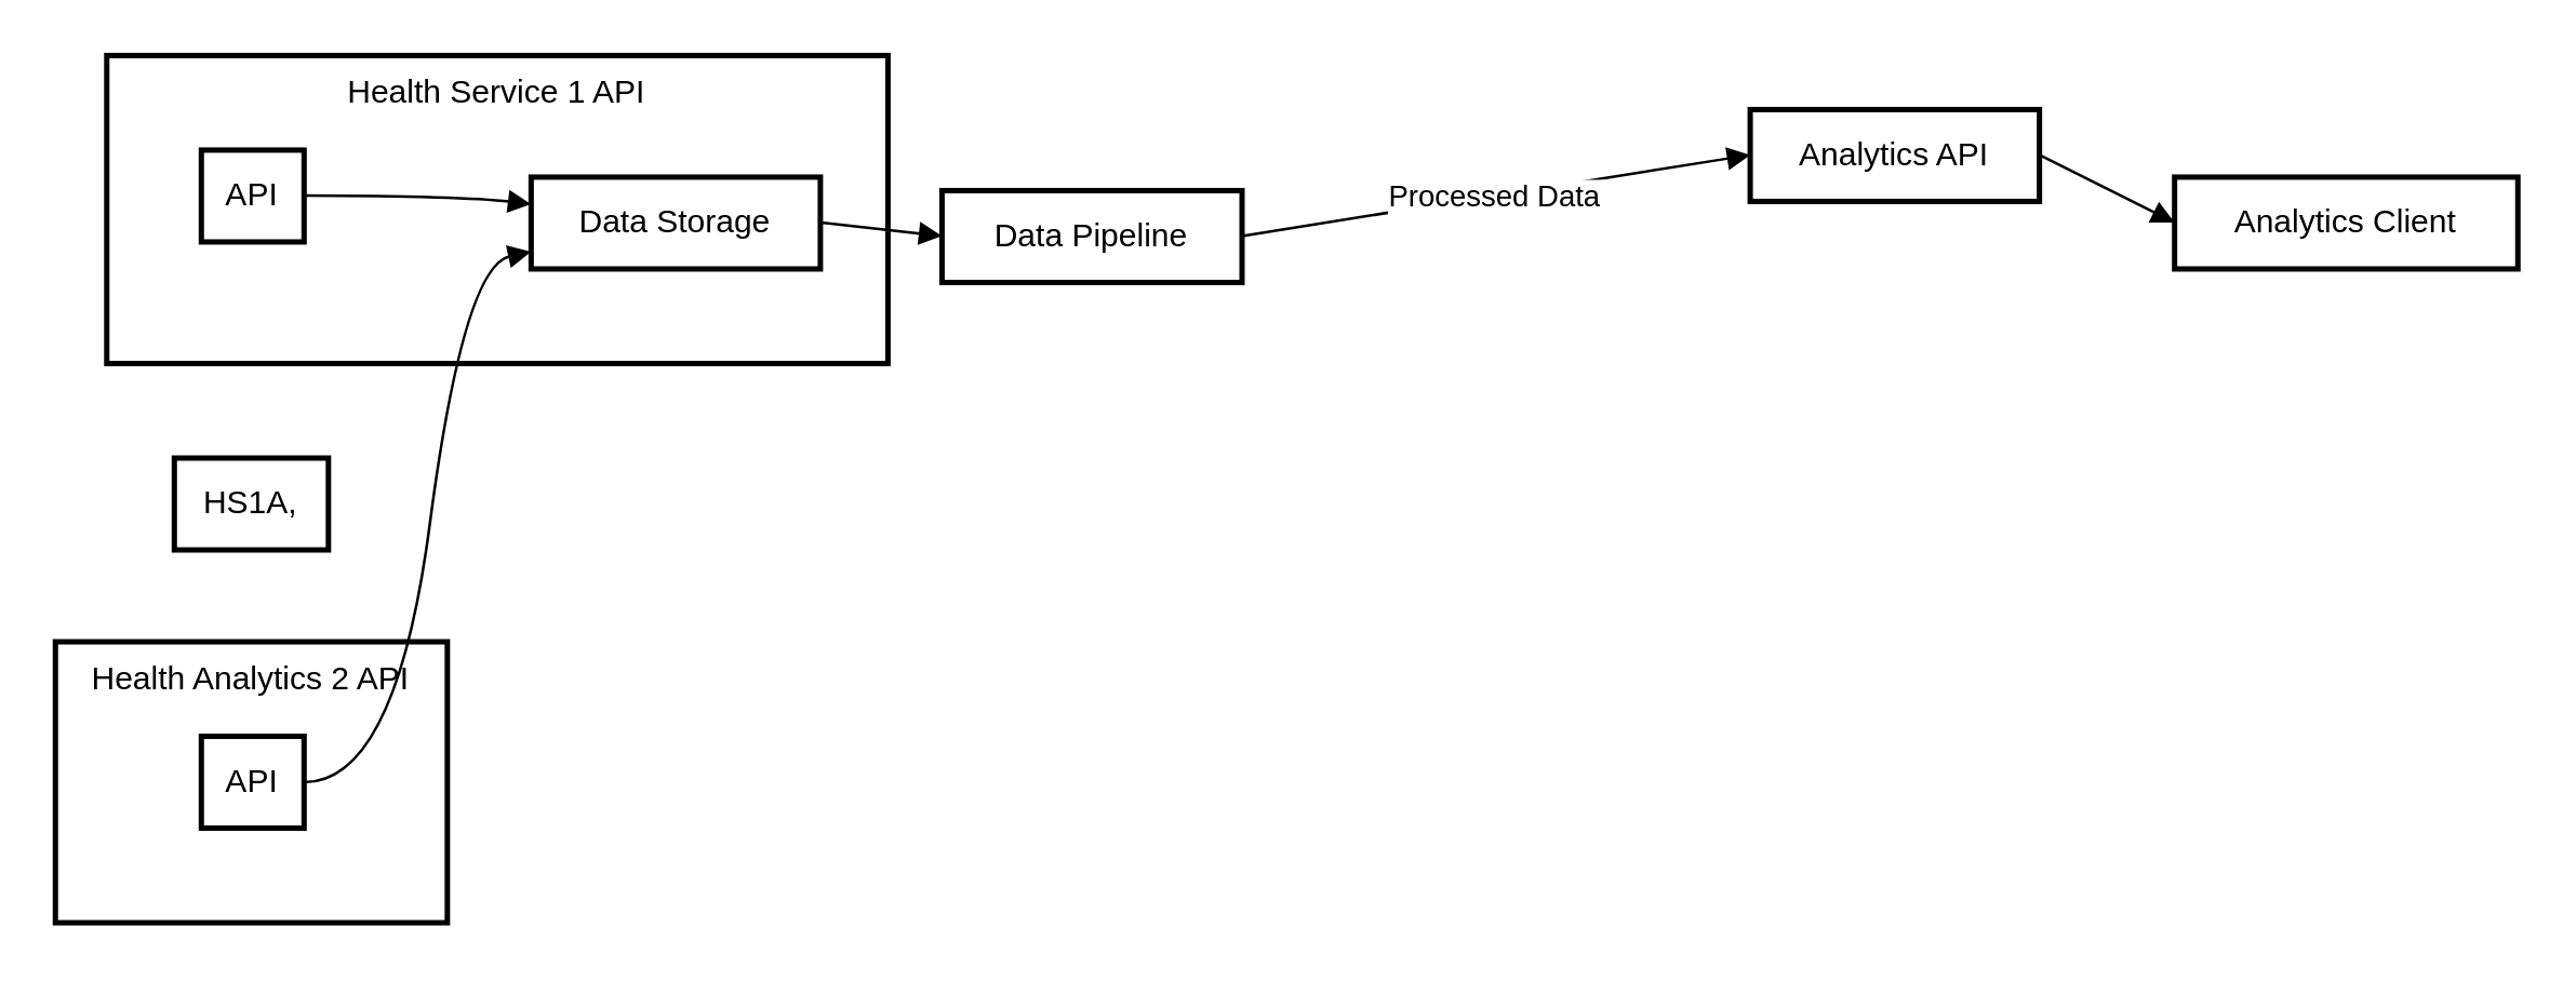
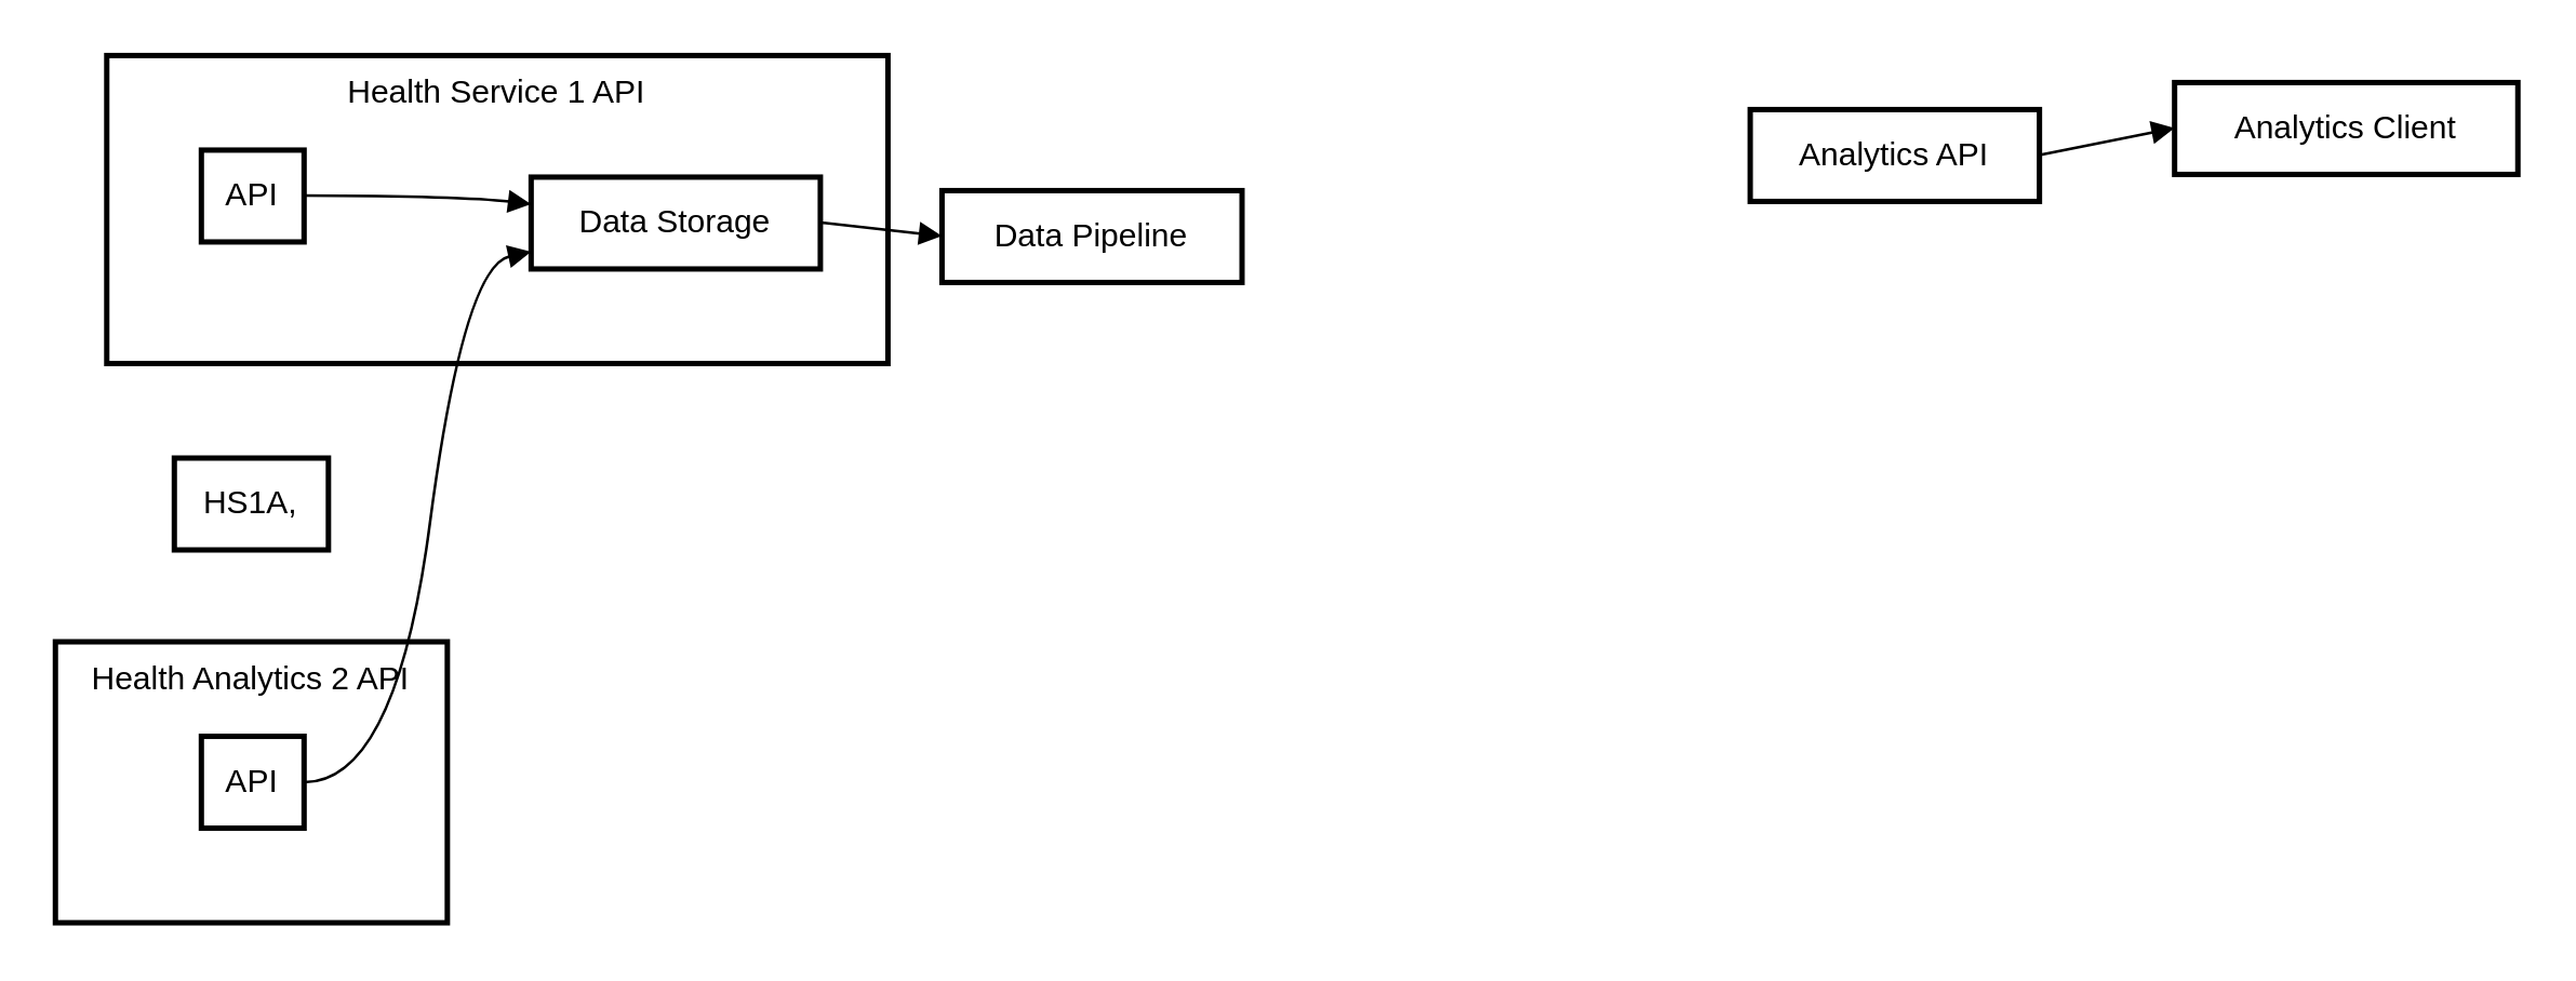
- <mxCell id="9" value="Analytics Client" style="whiteSpace=wrap;strokeWidth=2;" vertex="1" parent="1"><mxGeometry x="804" y="65" width="127" height="34" as="geometry" /></mxCell>
+ <mxCell id="9" value="Analytics Client" style="whiteSpace=wrap;strokeWidth=2;" vertex="1" parent="1"><mxGeometry x="804" y="30" width="127" height="34" as="geometry" /></mxCell>
- <mxCell id="14" value="Processed Data" style="curved=1;startArrow=none;endArrow=block;exitX=0.994;exitY=0.494;entryX=0.001;entryY=0.494;" edge="1" parent="1" source="7" target="8"><mxGeometry relative="1" as="geometry"><Array as="points" /></mxGeometry></mxCell>
